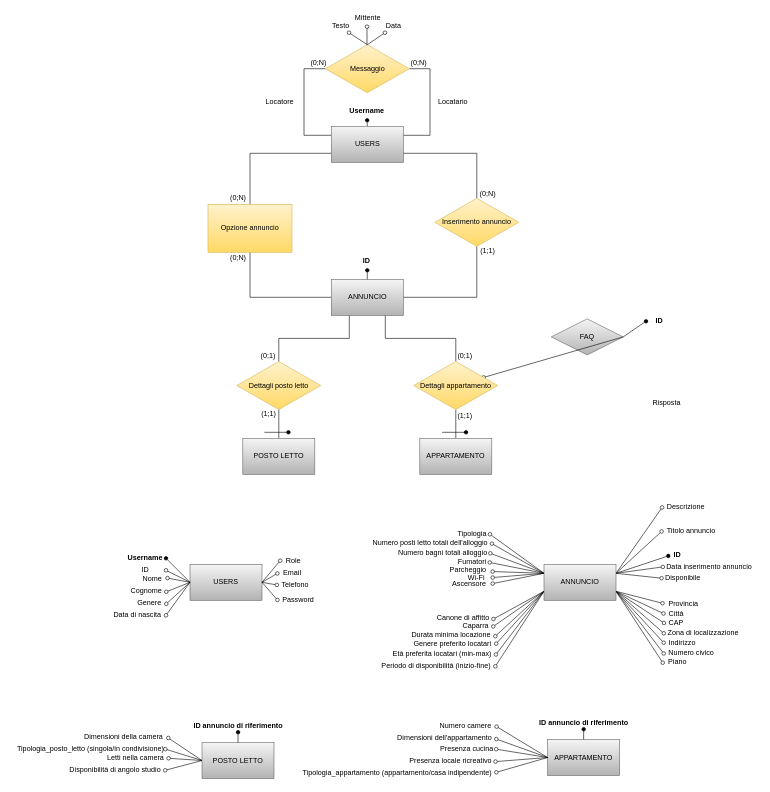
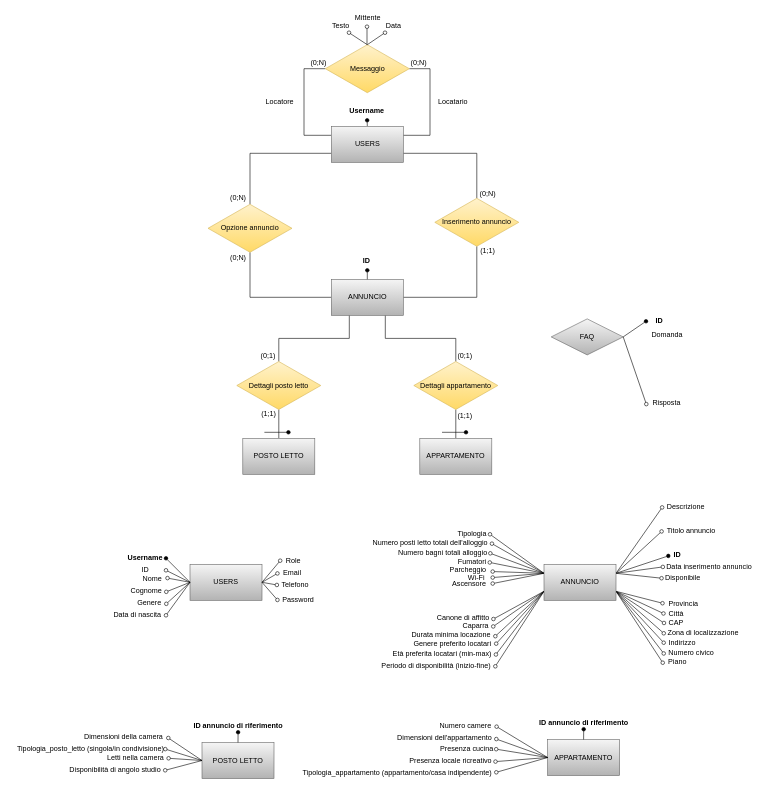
- <mxCell id="13" value="Opzione annuncio" style="whiteSpace=wrap;html=1;fillColor=#fff2cc;gradientColor=#ffd966;strokeColor=#d6b656;rounded=0;" parent="1" vertex="1"><mxGeometry x="346" y="340" width="140" height="80" as="geometry" /></mxCell>
+ <mxCell id="13" value="Opzione annuncio" style="rhombus;whiteSpace=wrap;html=1;fillColor=#fff2cc;gradientColor=#ffd966;strokeColor=#d6b656;" parent="1" vertex="1"><mxGeometry x="346" y="340" width="140" height="80" as="geometry" /></mxCell>
+ <mxCell id="61" value="Domanda" style="text;html=1;align=center;verticalAlign=middle;resizable=0;points=[];autosize=1;strokeColor=none;fillColor=none;fontStyle=0" parent="1" vertex="1"><mxGeometry x="1076" y="548" width="70" height="20" as="geometry" /></mxCell>
- <mxCell id="59" value="" style="endArrow=oval;html=1;rounded=0;exitX=1;exitY=0.5;exitDx=0;exitDy=0;endFill=0;" parent="1" source="12" target="128" edge="1"><mxGeometry width="50" height="50" relative="1" as="geometry"><mxPoint x="1298" y="355" as="sourcePoint" /><mxPoint x="1078" y="571" as="targetPoint" /></mxGeometry></mxCell>
+ <mxCell id="59" value="" style="endArrow=oval;html=1;rounded=0;exitX=1;exitY=0.5;exitDx=0;exitDy=0;endFill=0;entryX=-0.058;entryY=0.6;entryDx=0;entryDy=0;entryPerimeter=0;" parent="1" source="12" target="60" edge="1"><mxGeometry width="50" height="50" relative="1" as="geometry"><mxPoint x="1298" y="355" as="sourcePoint" /><mxPoint x="1078" y="571" as="targetPoint" /></mxGeometry></mxCell>
